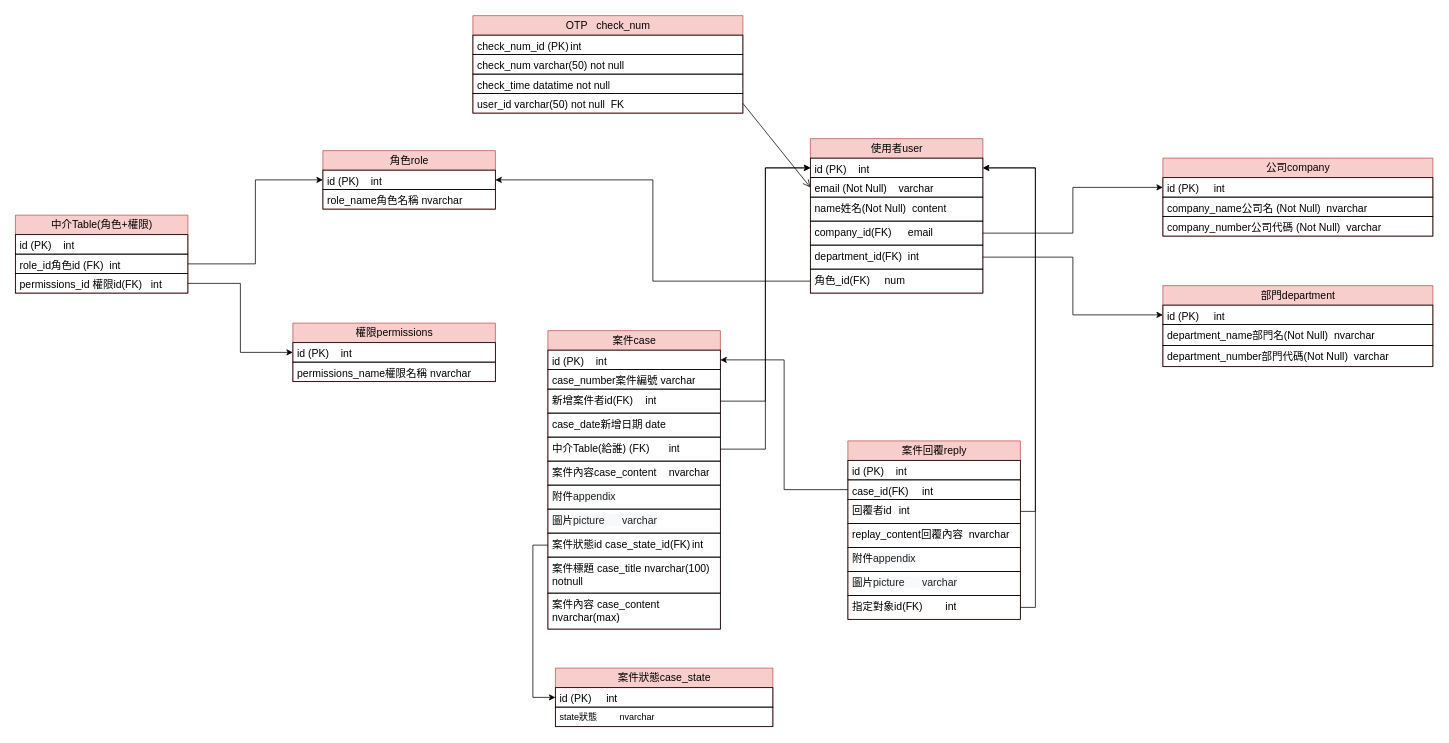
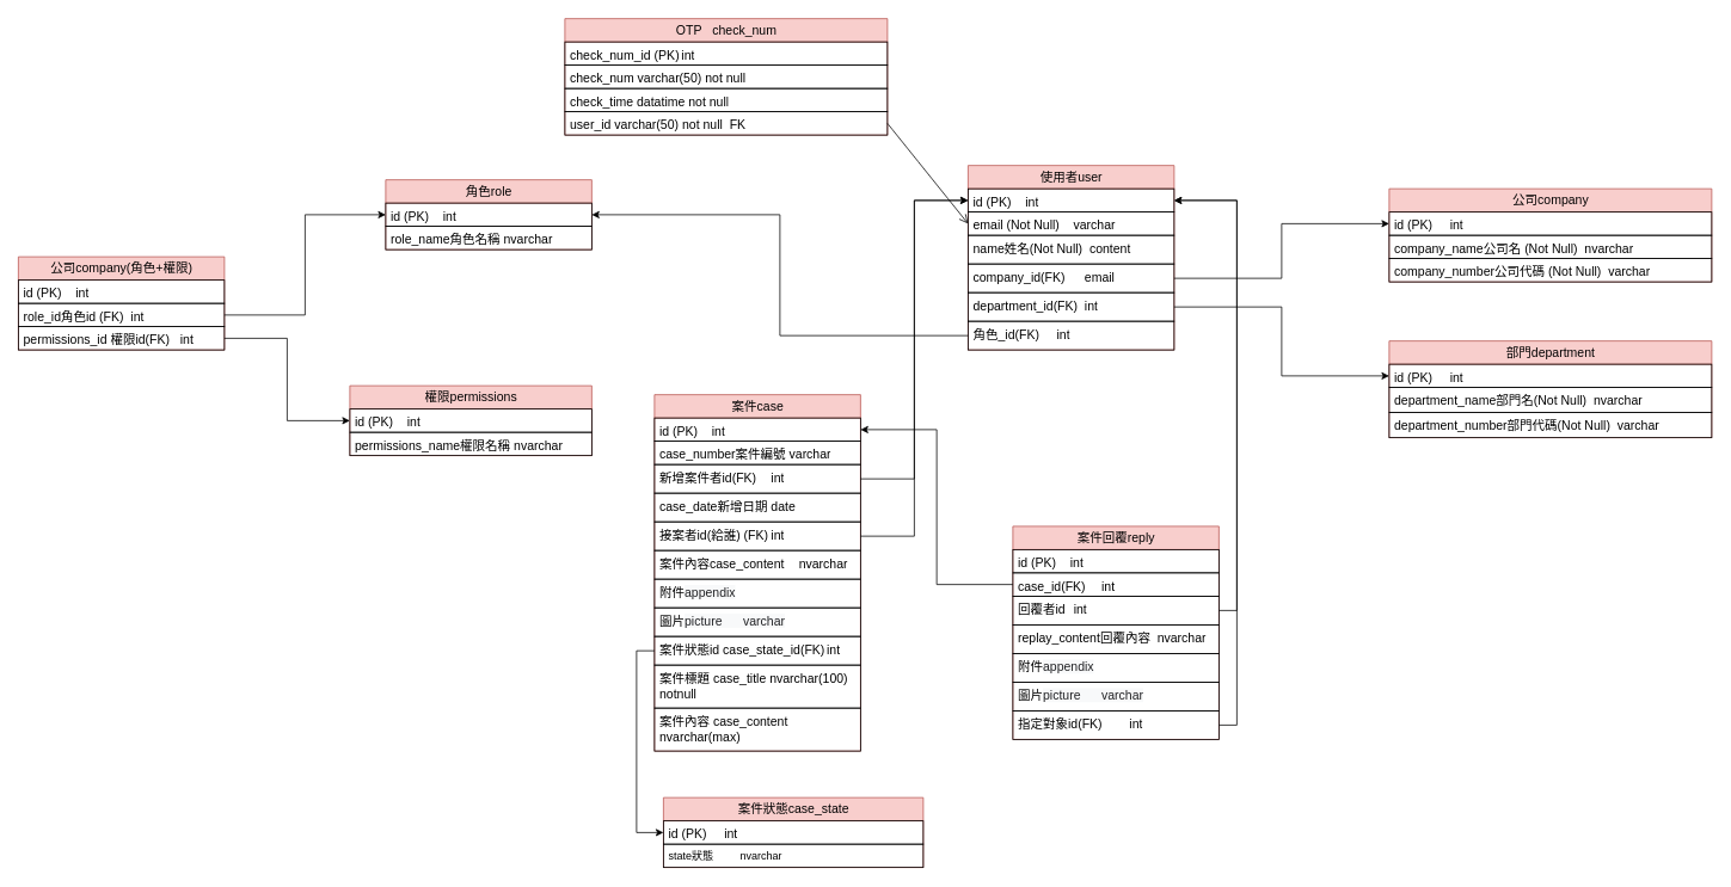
- <mxCell id="54" value="&lt;span style=&quot;font-size: 14px;&quot;&gt;中介Table(角色+權限)&lt;/span&gt;" style="swimlane;fontStyle=0;childLayout=stackLayout;horizontal=1;startSize=26;fillColor=#f8cecc;horizontalStack=0;resizeParent=1;resizeParentMax=0;resizeLast=0;collapsible=1;marginBottom=0;html=1;strokeColor=#b85450;" parent="1" vertex="1"><mxGeometry x="20" y="286" width="230" height="104" as="geometry"><mxRectangle x="360" y="50" width="110" height="30" as="alternateBounds" /></mxGeometry></mxCell>
+ <mxCell id="54" value="&lt;span style=&quot;font-size: 14px;&quot;&gt;公司company(角色+權限)&lt;/span&gt;" style="swimlane;fontStyle=0;childLayout=stackLayout;horizontal=1;startSize=26;fillColor=#f8cecc;horizontalStack=0;resizeParent=1;resizeParentMax=0;resizeLast=0;collapsible=1;marginBottom=0;html=1;strokeColor=#b85450;" parent="1" vertex="1"><mxGeometry x="20" y="286" width="230" height="104" as="geometry"><mxRectangle x="360" y="50" width="110" height="30" as="alternateBounds" /></mxGeometry></mxCell>
- <mxCell id="8" value="&lt;span style=&quot;font-size: 14px;&quot;&gt;角色_id(FK)&lt;span style=&quot;white-space: pre;&quot;&gt;&#09;&lt;/span&gt;num&lt;/span&gt;" style="text;strokeColor=default;fillColor=none;align=left;verticalAlign=top;spacingLeft=4;spacingRight=4;overflow=hidden;rotatable=0;points=[[0,0.5],[1,0.5]];portConstraint=eastwest;whiteSpace=wrap;html=1;" parent="2" vertex="1"><mxGeometry y="174" width="230" height="32" as="geometry" /></mxCell>
+ <mxCell id="8" value="&lt;span style=&quot;font-size: 14px;&quot;&gt;角色_id(FK)&lt;span style=&quot;white-space: pre;&quot;&gt;&#09;&lt;/span&gt;int&lt;/span&gt;" style="text;strokeColor=default;fillColor=none;align=left;verticalAlign=top;spacingLeft=4;spacingRight=4;overflow=hidden;rotatable=0;points=[[0,0.5],[1,0.5]];portConstraint=eastwest;whiteSpace=wrap;html=1;" parent="2" vertex="1"><mxGeometry y="174" width="230" height="32" as="geometry" /></mxCell>
- <mxCell id="22" value="&lt;font style=&quot;font-size: 14px;&quot;&gt;中介Table(給誰) (FK)&lt;span style=&quot;white-space: pre;&quot;&gt;&#09;&lt;/span&gt;int&lt;/font&gt;" style="text;strokeColor=default;fillColor=none;align=left;verticalAlign=top;spacingLeft=4;spacingRight=4;overflow=hidden;rotatable=0;points=[[0,0.5],[1,0.5]];portConstraint=eastwest;whiteSpace=wrap;html=1;" parent="17" vertex="1"><mxGeometry y="142" width="230" height="32" as="geometry" /></mxCell>
+ <mxCell id="22" value="&lt;font style=&quot;font-size: 14px;&quot;&gt;接案者id(給誰) (FK)&lt;span style=&quot;white-space: pre;&quot;&gt;&#09;&lt;/span&gt;int&lt;/font&gt;" style="text;strokeColor=default;fillColor=none;align=left;verticalAlign=top;spacingLeft=4;spacingRight=4;overflow=hidden;rotatable=0;points=[[0,0.5],[1,0.5]];portConstraint=eastwest;whiteSpace=wrap;html=1;" parent="17" vertex="1"><mxGeometry y="142" width="230" height="32" as="geometry" /></mxCell>
